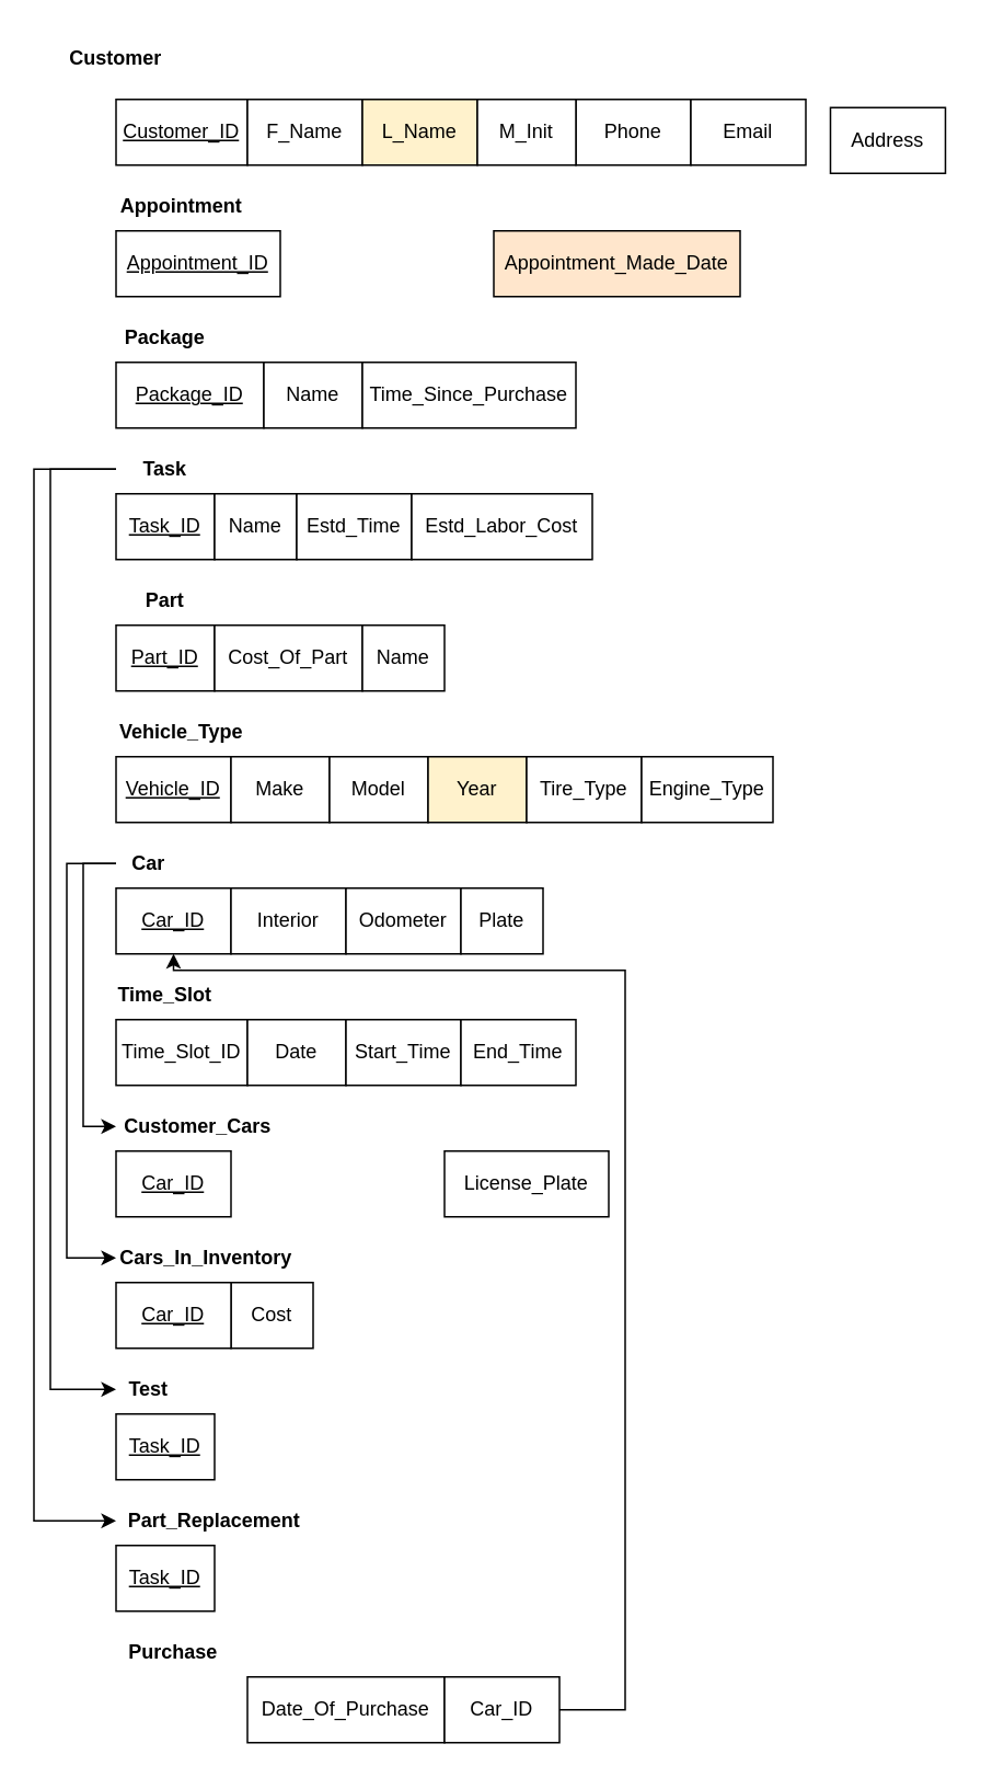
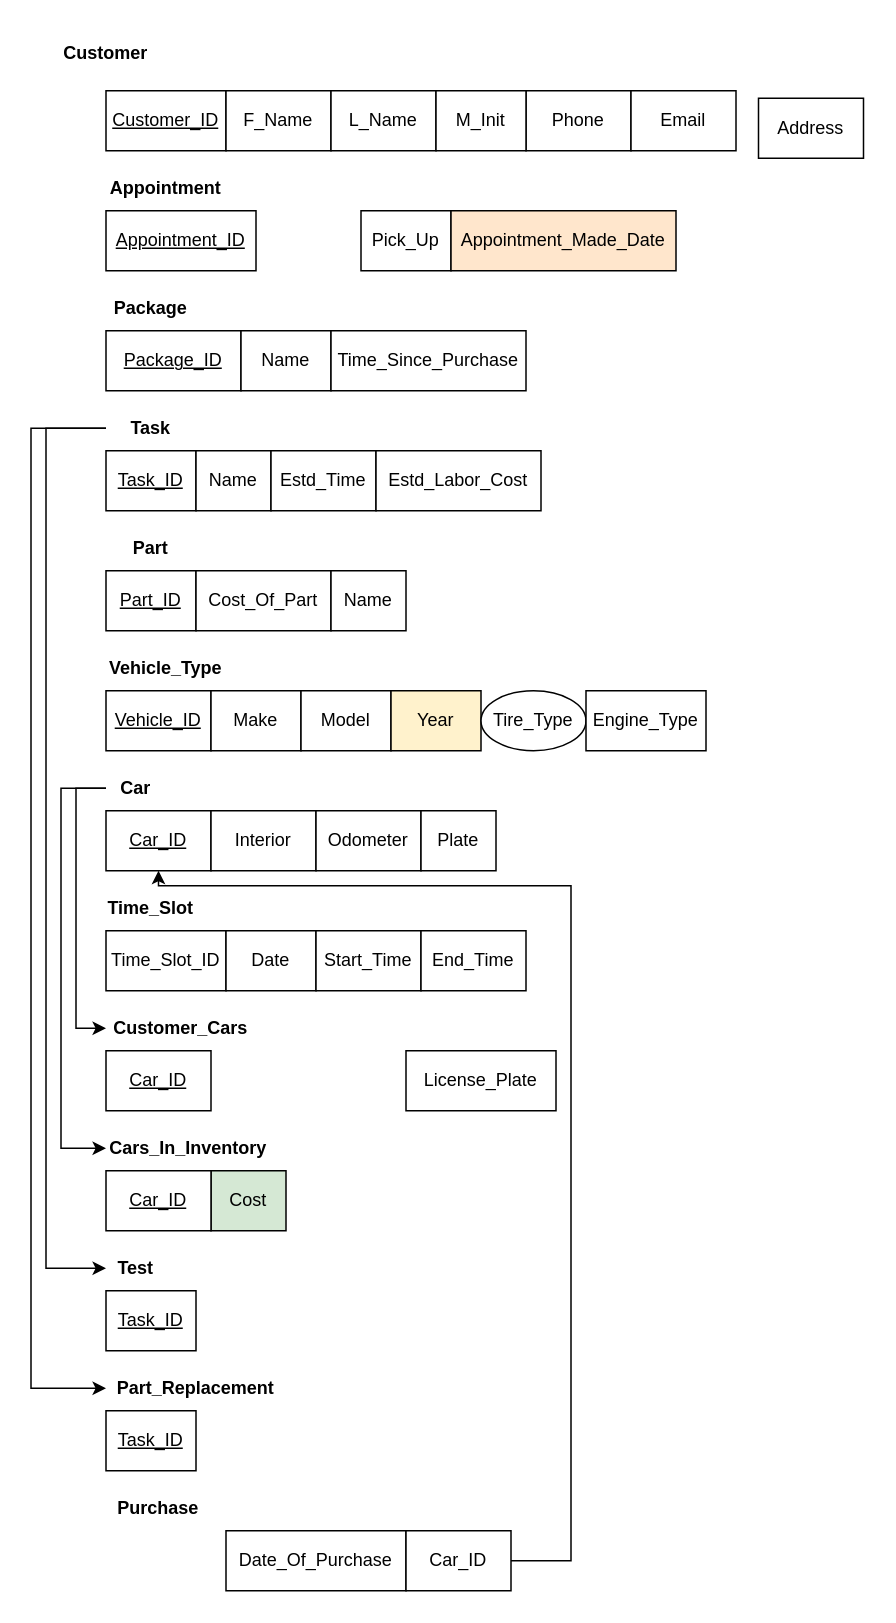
- <mxCell id="4" value="L_Name" style="rounded=0;whiteSpace=wrap;html=1;labelBackgroundColor=none;fillColor=#fff2cc;" vertex="1" parent="1"><mxGeometry x="220" y="60" width="70" height="40" as="geometry" /></mxCell>
+ <mxCell id="4" value="L_Name" style="rounded=0;whiteSpace=wrap;html=1;labelBackgroundColor=none;" vertex="1" parent="1"><mxGeometry x="220" y="60" width="70" height="40" as="geometry" /></mxCell>
+ <mxCell id="12" value="Pick_Up" style="rounded=0;whiteSpace=wrap;html=1;labelBackgroundColor=none;" vertex="1" parent="1"><mxGeometry x="240" y="140" width="60" height="40" as="geometry" /></mxCell>
- <mxCell id="32" value="Tire_Type" style="rounded=0;whiteSpace=wrap;html=1;labelBackgroundColor=none;" vertex="1" parent="1"><mxGeometry x="320" y="460" width="70" height="40" as="geometry" /></mxCell>
+ <mxCell id="32" value="Tire_Type" style="ellipse;whiteSpace=wrap;html=1;labelBackgroundColor=none;" vertex="1" parent="1"><mxGeometry x="320" y="460" width="70" height="40" as="geometry" /></mxCell>
- <mxCell id="46" value="Cost" style="rounded=0;whiteSpace=wrap;html=1;labelBackgroundColor=none;" vertex="1" parent="1"><mxGeometry x="140" y="780" width="50" height="40" as="geometry" /></mxCell>
+ <mxCell id="46" value="Cost" style="rounded=0;whiteSpace=wrap;html=1;labelBackgroundColor=none;fillColor=#d5e8d4;" vertex="1" parent="1"><mxGeometry x="140" y="780" width="50" height="40" as="geometry" /></mxCell>
